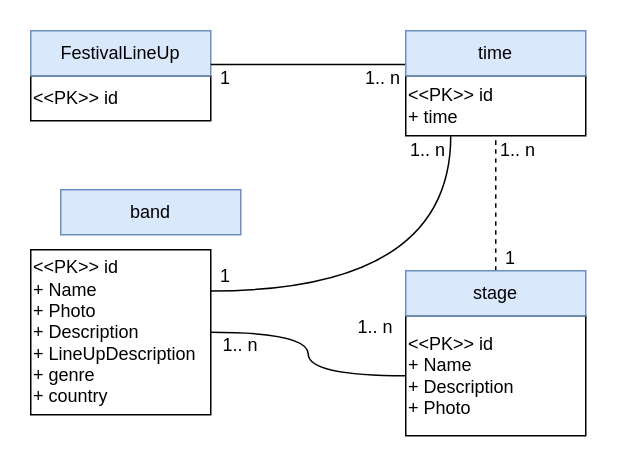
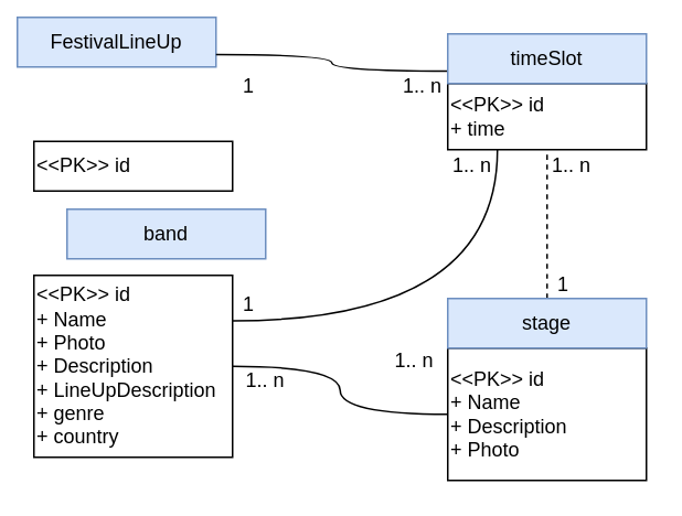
- <mxCell id="7" value="FestivalLineUp" style="rounded=0;whiteSpace=wrap;html=1;fillColor=#dae8fc;strokeColor=#6c8ebf;" vertex="1" parent="1"><mxGeometry x="20" y="20" width="120" height="30" as="geometry" /></mxCell>
+ <mxCell id="7" value="FestivalLineUp" style="rounded=0;whiteSpace=wrap;html=1;fillColor=#dae8fc;strokeColor=#6c8ebf;" vertex="1" parent="1"><mxGeometry x="10" y="10" width="120" height="30" as="geometry" /></mxCell>
- <mxCell id="10" value="time" style="rounded=0;whiteSpace=wrap;html=1;fillColor=#dae8fc;strokeColor=#6c8ebf;" vertex="1" parent="1"><mxGeometry x="270" y="20" width="120" height="30" as="geometry" /></mxCell>
+ <mxCell id="10" value="timeSlot" style="rounded=0;whiteSpace=wrap;html=1;fillColor=#dae8fc;strokeColor=#6c8ebf;" vertex="1" parent="1"><mxGeometry x="270" y="20" width="120" height="30" as="geometry" /></mxCell>
- <mxCell id="6" value="&amp;lt;&amp;lt;PK&amp;gt;&amp;gt; id" style="rounded=0;whiteSpace=wrap;html=1;align=left;" vertex="1" parent="1"><mxGeometry x="20" y="50" width="120" height="30" as="geometry" /></mxCell>
+ <mxCell id="6" value="&amp;lt;&amp;lt;PK&amp;gt;&amp;gt; id" style="rounded=0;whiteSpace=wrap;html=1;align=left;" vertex="1" parent="1"><mxGeometry x="20" y="85" width="120" height="30" as="geometry" /></mxCell>
